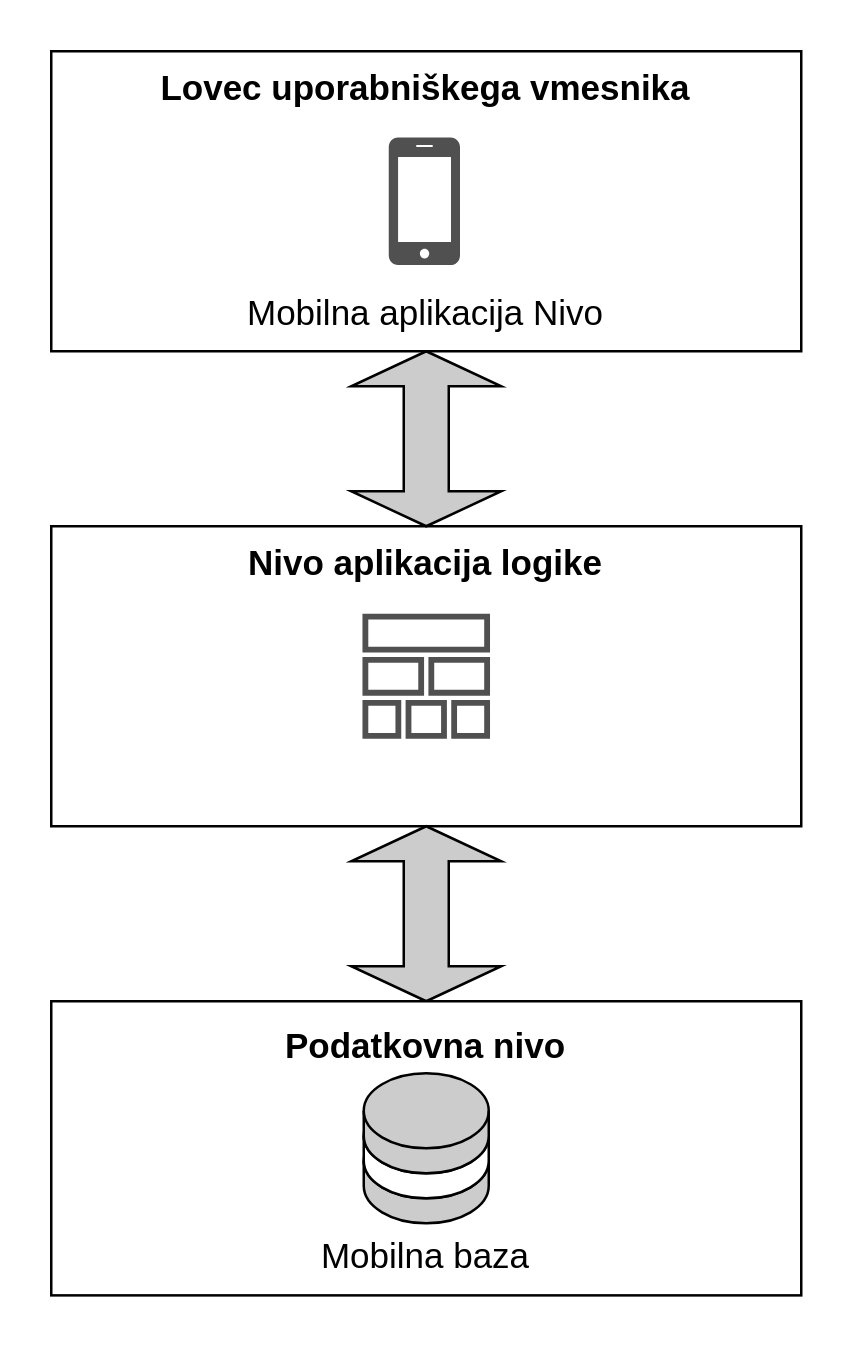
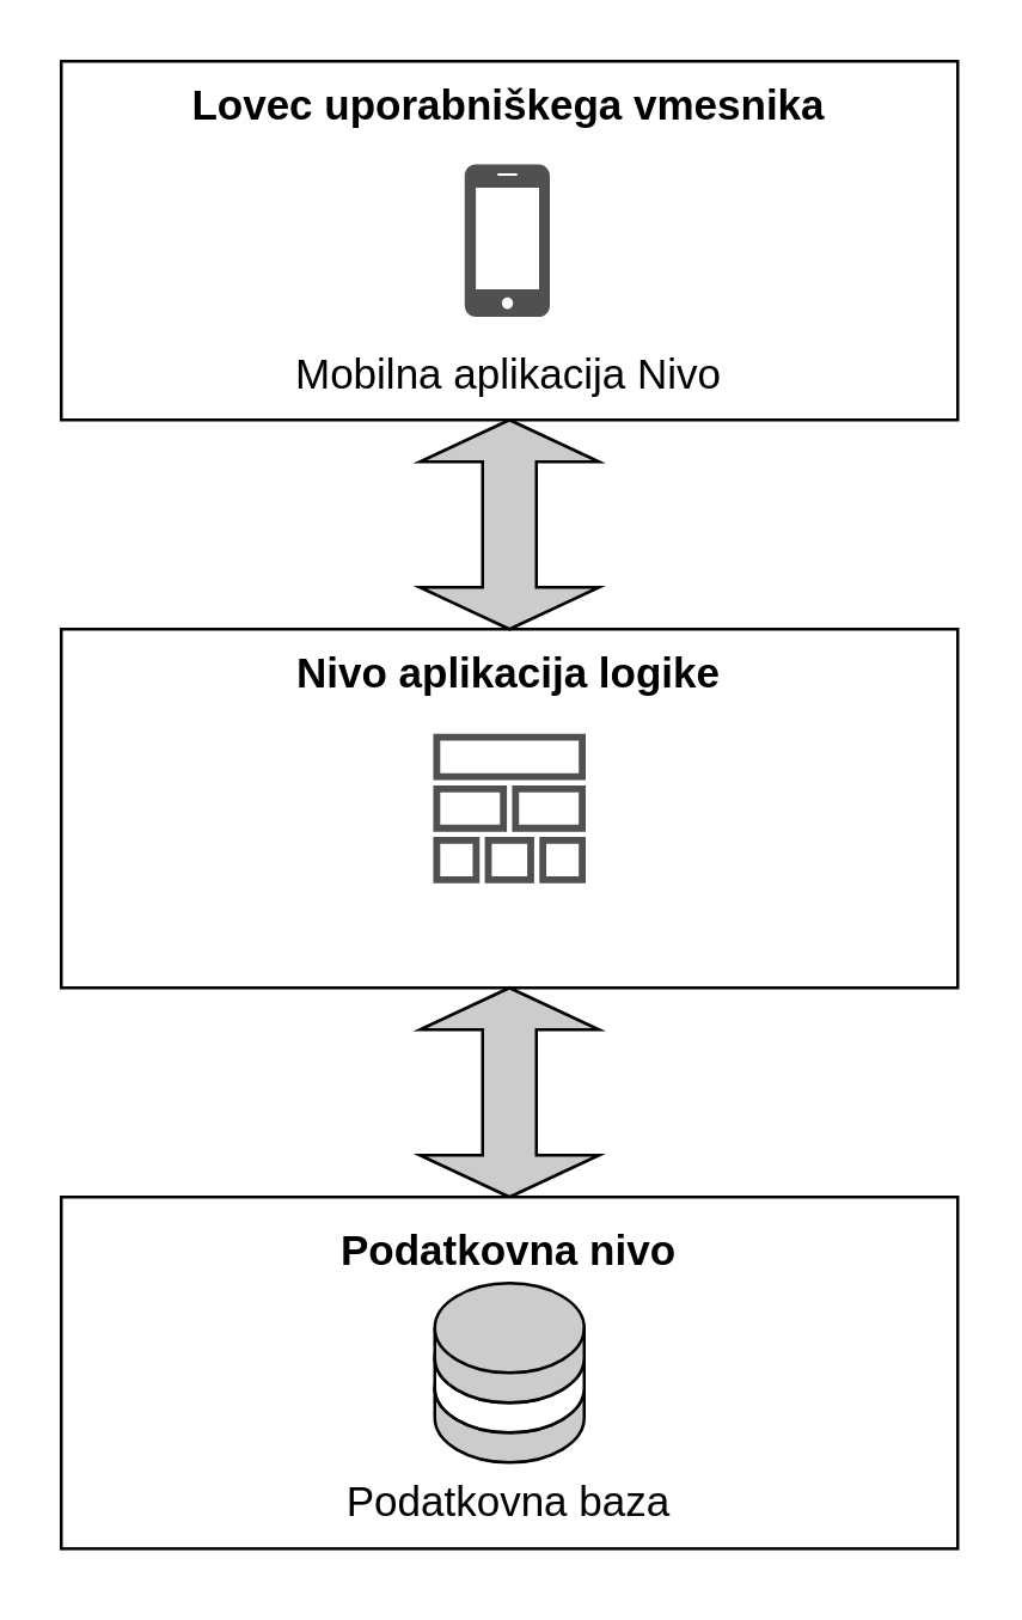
- <mxCell id="10" value="Mobilna baza" style="text;html=1;strokeColor=none;fillColor=none;align=center;verticalAlign=middle;whiteSpace=wrap;rounded=0;fillStyle=auto;fontSize=14;" vertex="1" parent="7"><mxGeometry x="55" y="84.706" width="190" height="35.294" as="geometry" /></mxCell>
+ <mxCell id="10" value="Podatkovna baza" style="text;html=1;strokeColor=none;fillColor=none;align=center;verticalAlign=middle;whiteSpace=wrap;rounded=0;fillStyle=auto;fontSize=14;" vertex="1" parent="7"><mxGeometry x="55" y="84.706" width="190" height="35.294" as="geometry" /></mxCell>
